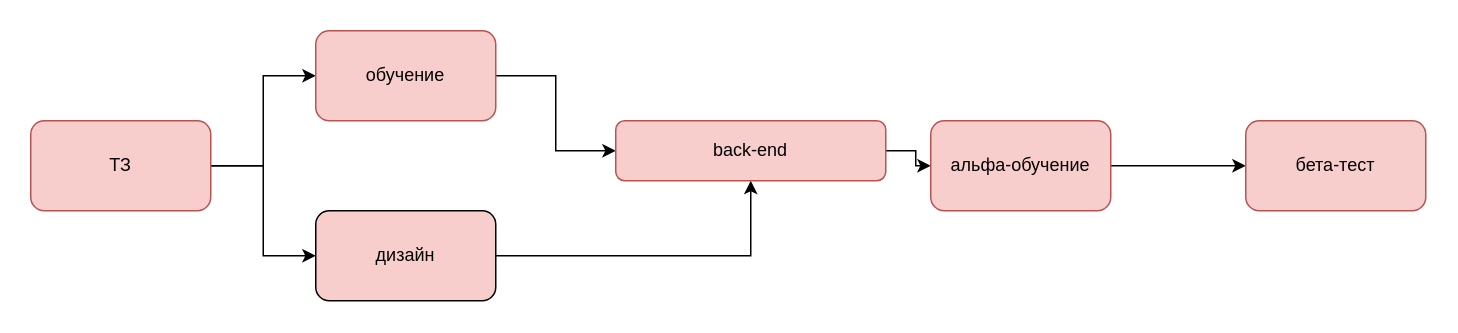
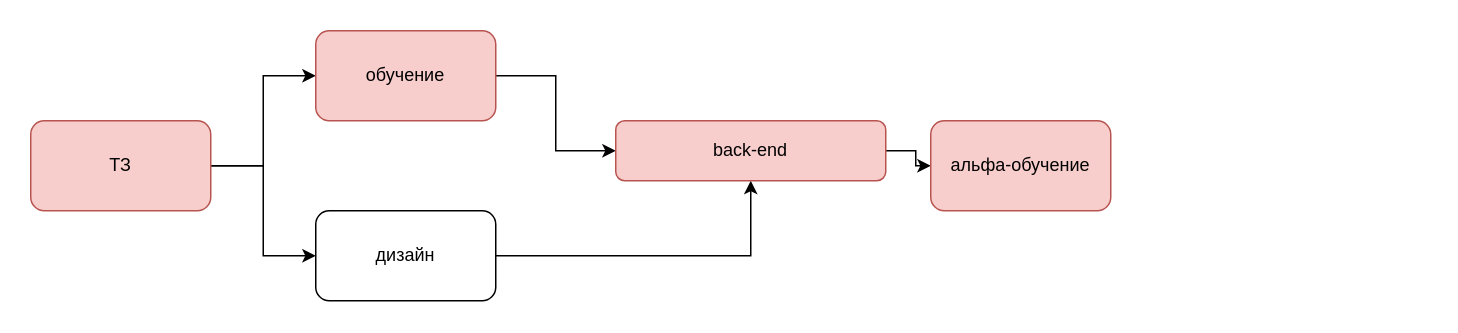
- <mxCell id="11" style="edgeStyle=orthogonalEdgeStyle;rounded=0;orthogonalLoop=1;jettySize=auto;html=1;" edge="1" parent="1" source="12" target="13"><mxGeometry relative="1" as="geometry" /></mxCell>
- <mxCell id="13" value="бета-тест" style="rounded=1;whiteSpace=wrap;html=1;fillColor=#f8cecc;strokeColor=#b85450;" vertex="1" parent="1"><mxGeometry x="830" y="80" width="120" height="60" as="geometry" /></mxCell>
- <mxCell id="8" value="дизайн" style="rounded=1;whiteSpace=wrap;html=1;fillColor=#f8cecc;" vertex="1" parent="1"><mxGeometry x="210" y="140" width="120" height="60" as="geometry" /></mxCell>
+ <mxCell id="8" value="дизайн" style="rounded=1;whiteSpace=wrap;html=1;" vertex="1" parent="1"><mxGeometry x="210" y="140" width="120" height="60" as="geometry" /></mxCell>
